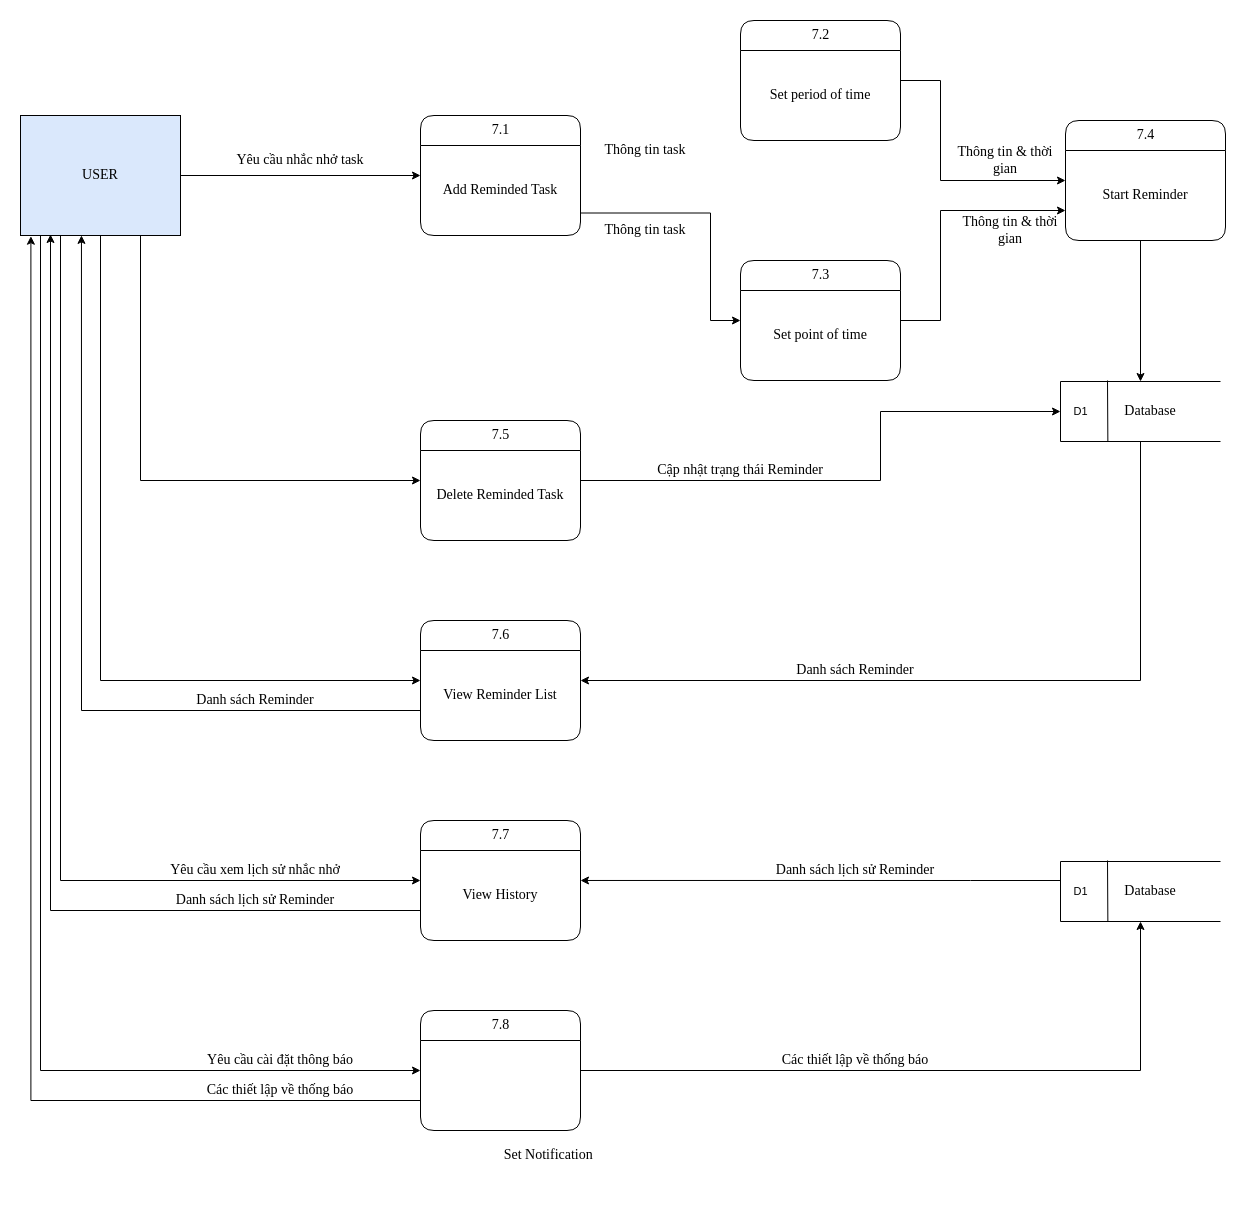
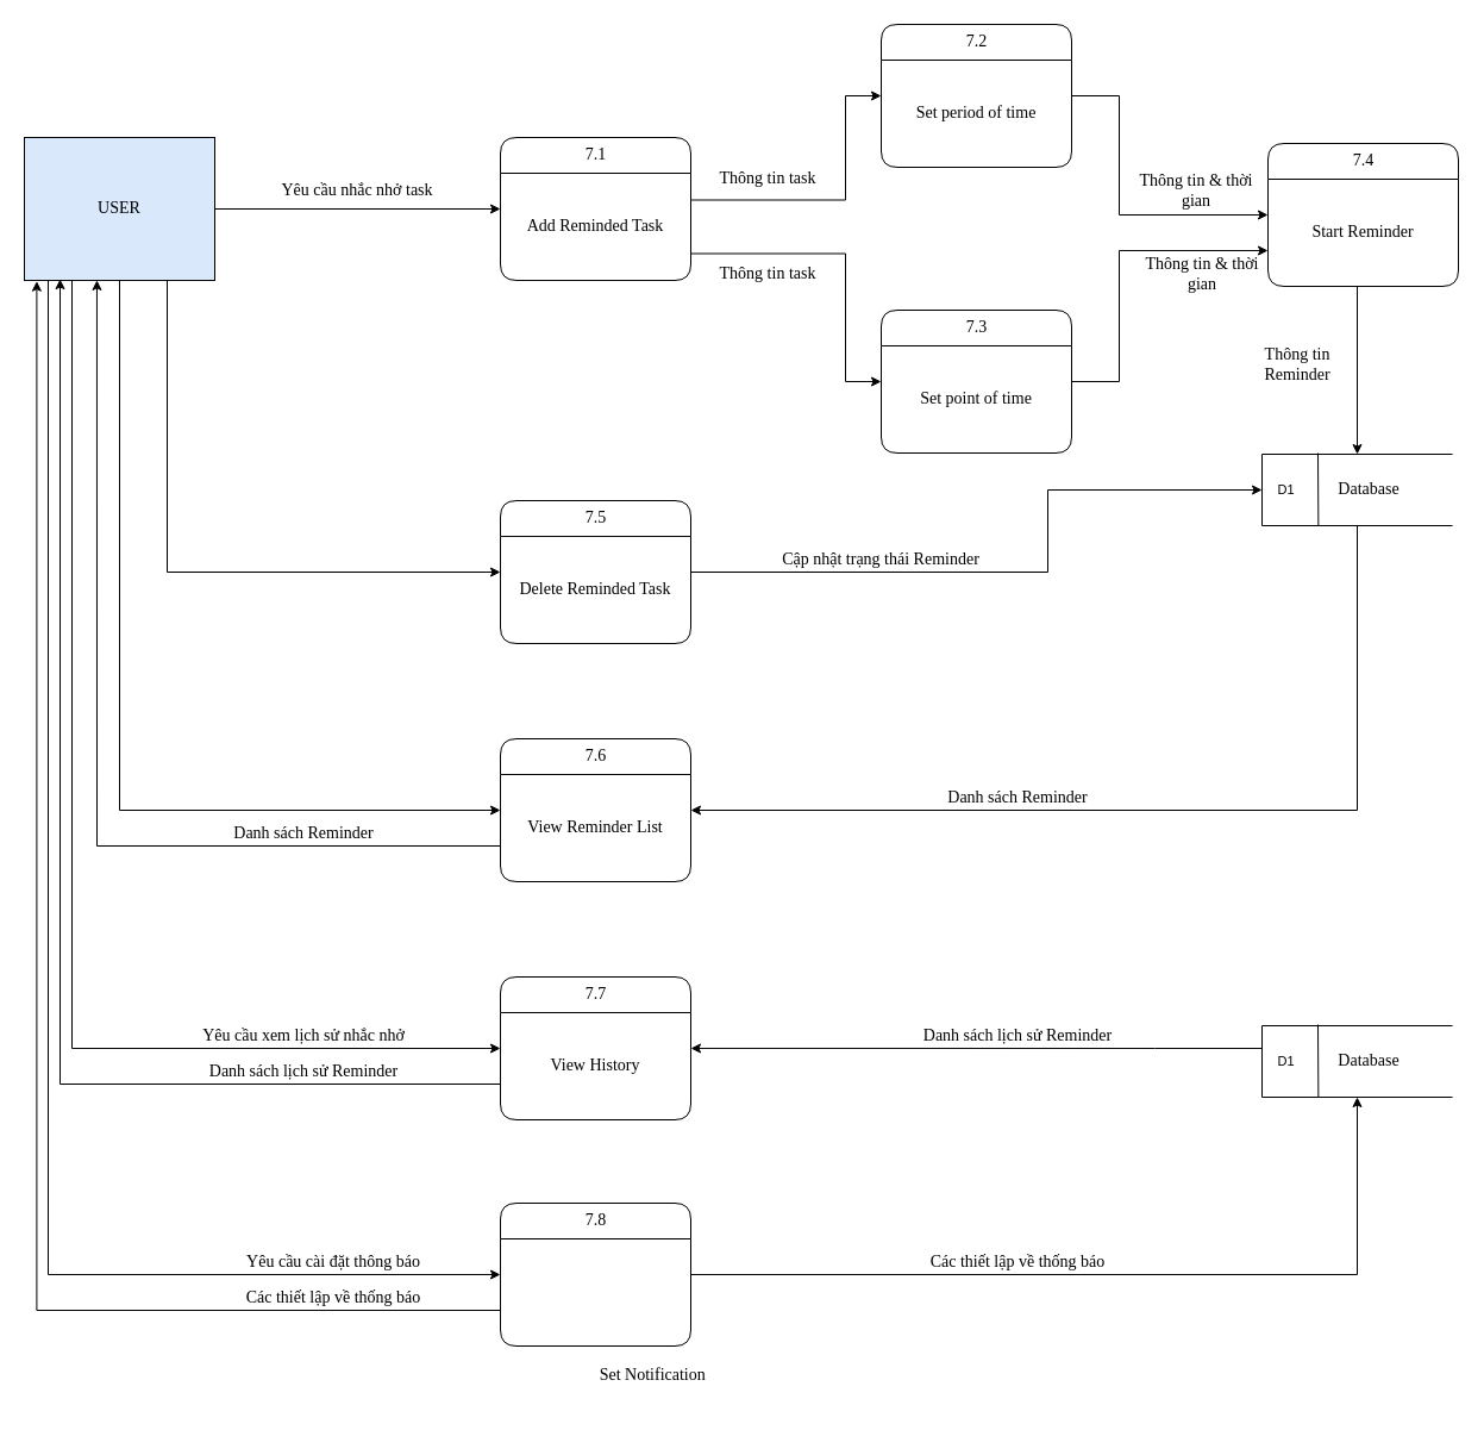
+ <mxCell id="41" style="edgeStyle=orthogonalEdgeStyle;rounded=0;orthogonalLoop=1;jettySize=auto;html=1;exitX=1;exitY=0.25;exitDx=0;exitDy=0;entryX=0;entryY=0.5;entryDx=0;entryDy=0;" edge="1" parent="1" source="3" target="11"><mxGeometry relative="1" as="geometry"><Array as="points"><mxPoint x="710" y="168" /><mxPoint x="710" y="80" /></Array></mxGeometry></mxCell>
+ <mxCell id="45" value="&lt;span style=&quot;font-family: &amp;#34;verdana&amp;#34; ; font-size: 14px ; background-color: rgb(255 , 255 , 255)&quot;&gt;Thông tin Reminder&lt;/span&gt;" style="text;html=1;strokeColor=none;fillColor=none;align=center;verticalAlign=middle;whiteSpace=wrap;rounded=0;" vertex="1" parent="1"><mxGeometry x="1050" y="290" width="80" height="32.5" as="geometry" /></mxCell>
